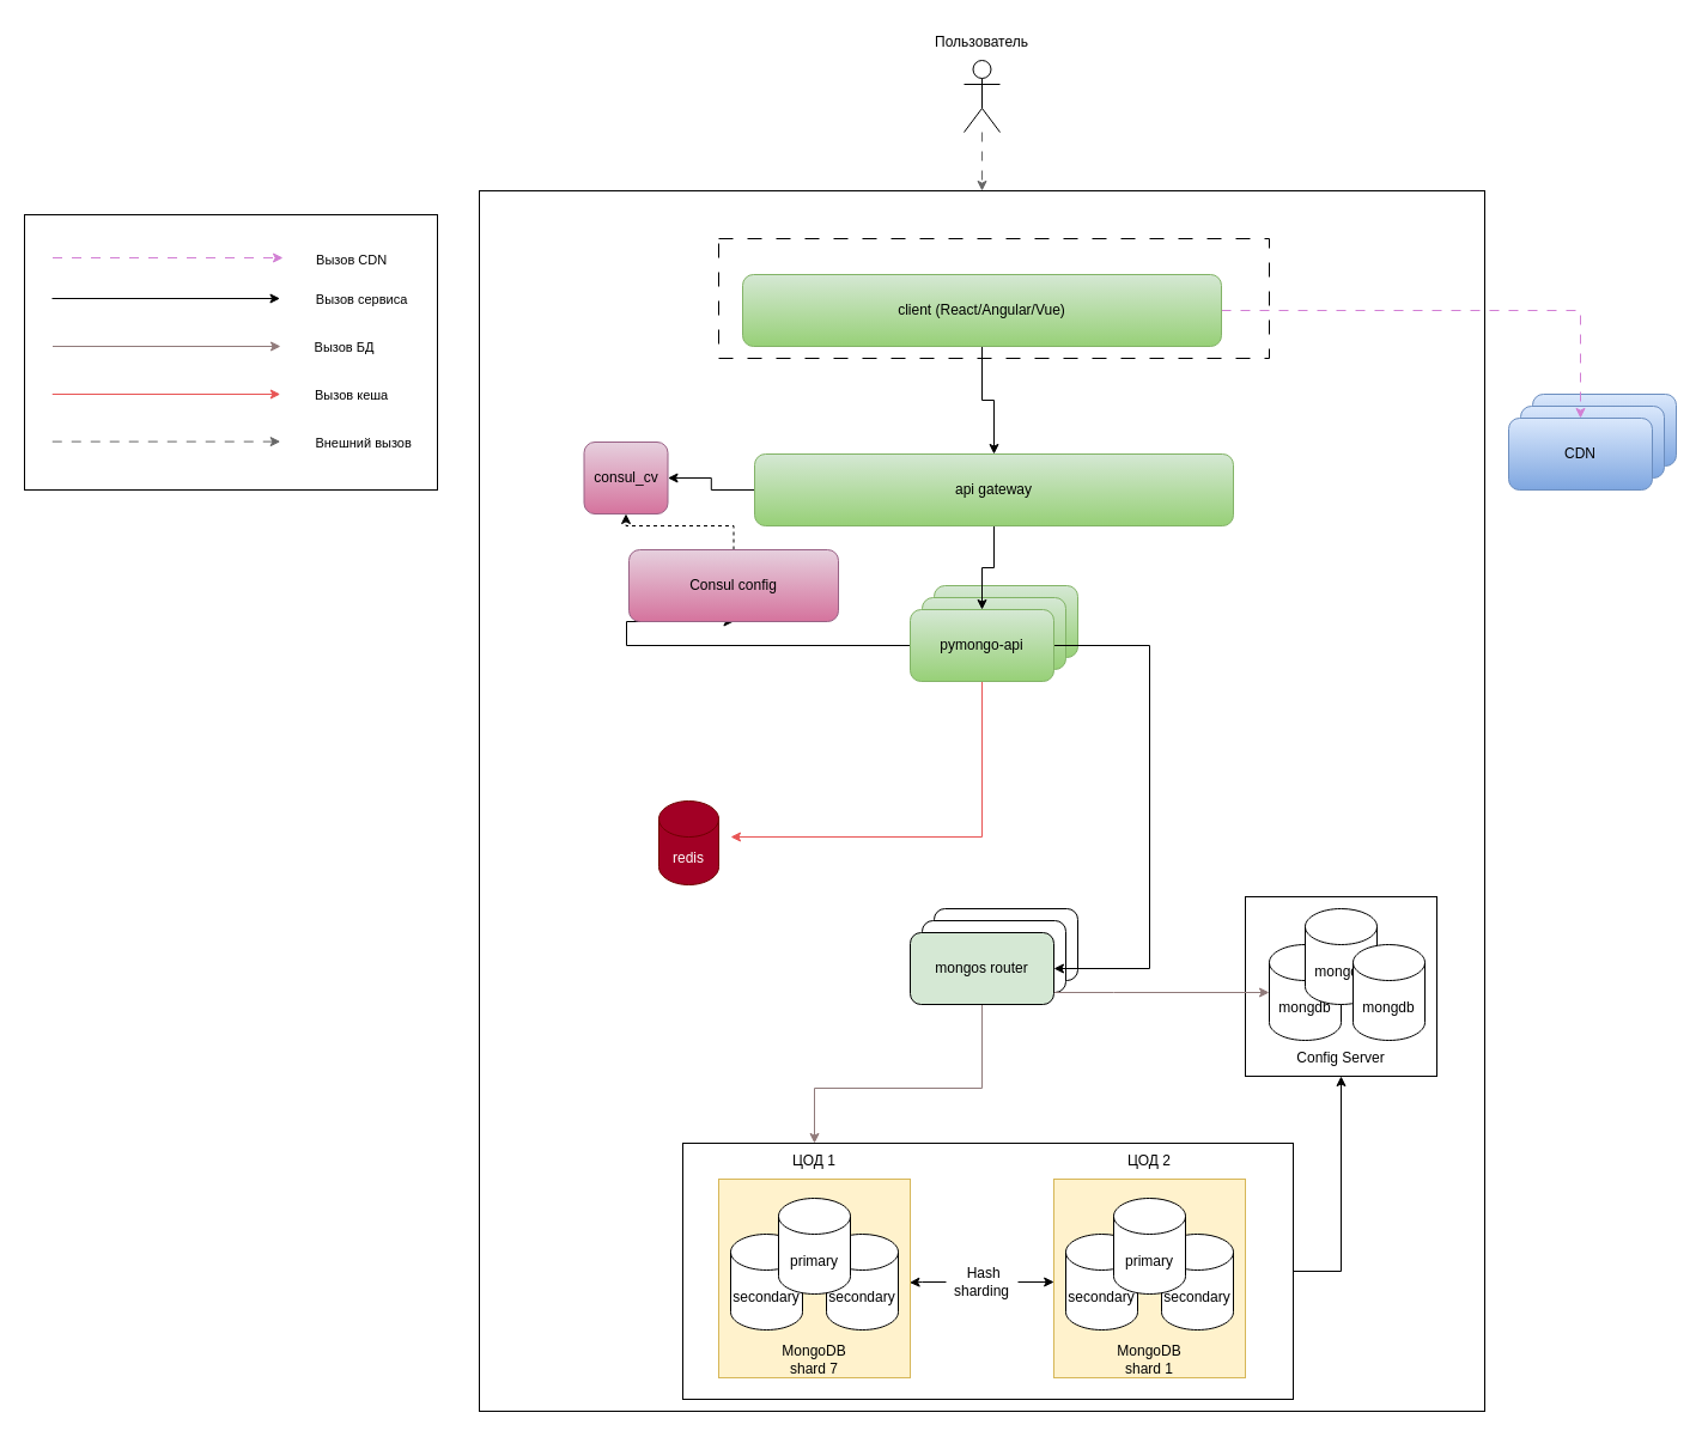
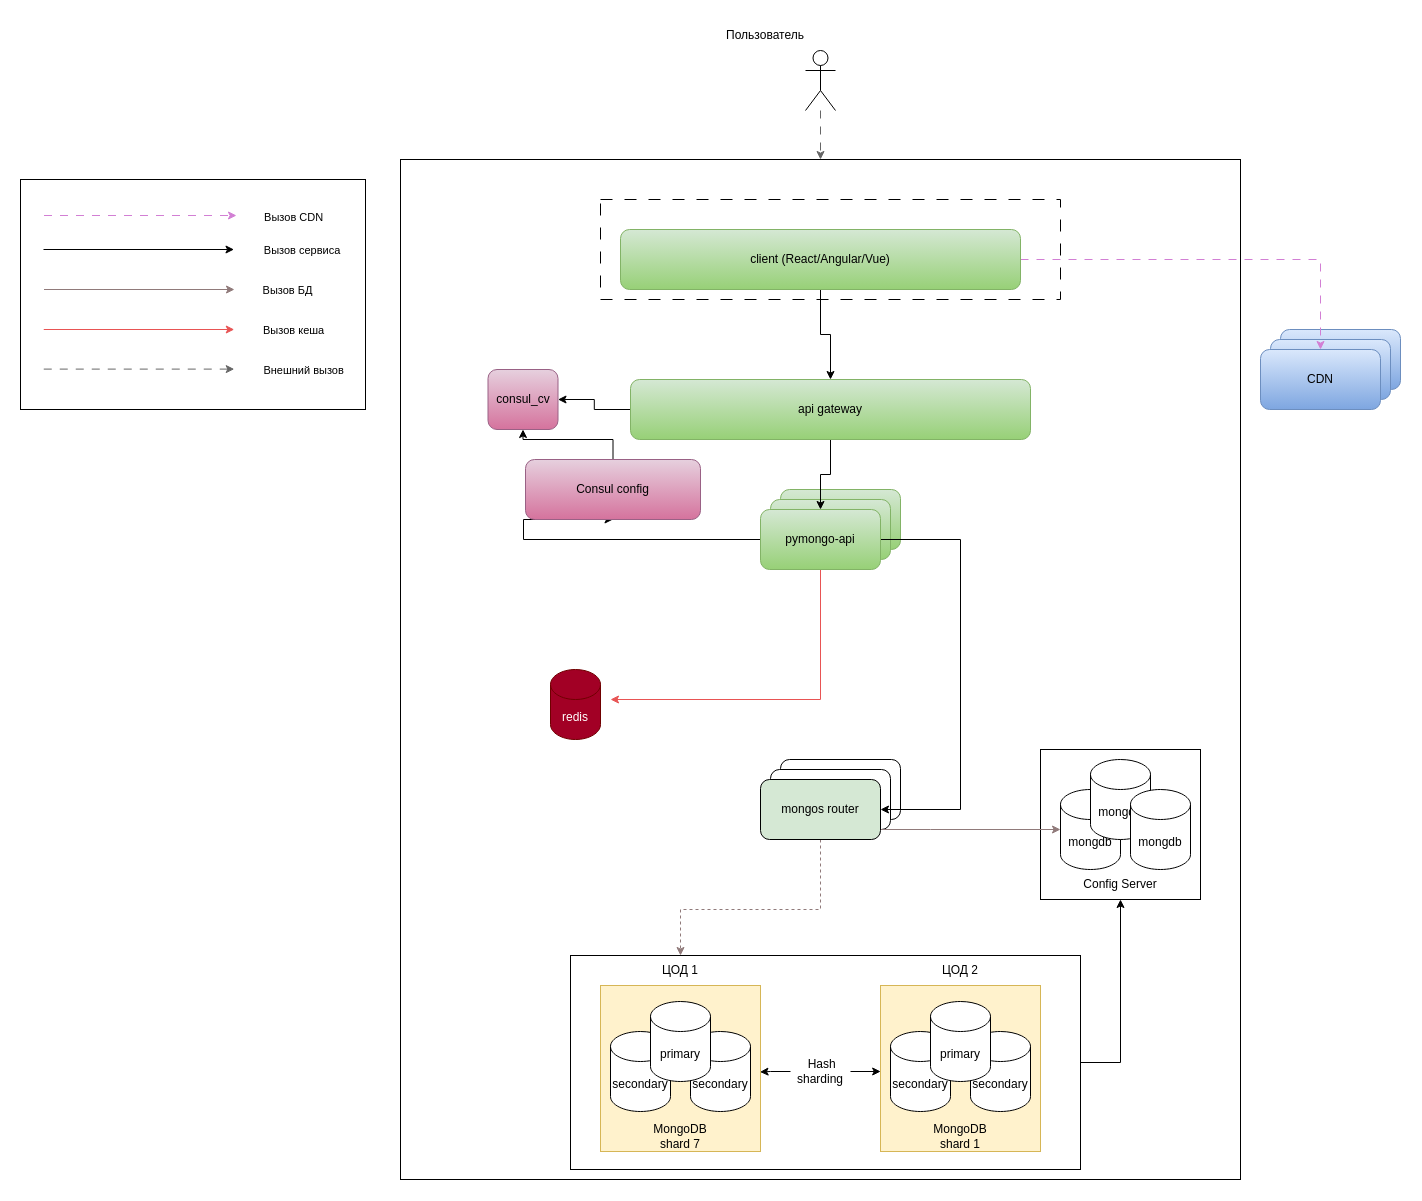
- <mxCell id="45" value="Пользователь" style="text;html=1;align=center;verticalAlign=middle;whiteSpace=wrap;rounded=0;" parent="1" vertex="1"><mxGeometry x="790" y="20" width="60" height="30" as="geometry" /></mxCell>
+ <mxCell id="45" value="Пользователь" style="text;html=1;align=center;verticalAlign=middle;whiteSpace=wrap;rounded=0;" parent="1" vertex="1"><mxGeometry x="735" y="20" width="60" height="30" as="geometry" /></mxCell>
- <mxCell id="27" style="edgeStyle=orthogonalEdgeStyle;rounded=0;orthogonalLoop=1;jettySize=auto;html=1;entryX=0.5;entryY=1;entryDx=0;entryDy=0;dashed=1;" parent="1" source="28" target="40" edge="1"><mxGeometry relative="1" as="geometry" /></mxCell>
+ <mxCell id="27" style="edgeStyle=orthogonalEdgeStyle;rounded=0;orthogonalLoop=1;jettySize=auto;html=1;entryX=0.5;entryY=1;entryDx=0;entryDy=0;" parent="1" source="28" target="40" edge="1"><mxGeometry relative="1" as="geometry" /></mxCell>
- <mxCell id="57" style="edgeStyle=orthogonalEdgeStyle;rounded=0;orthogonalLoop=1;jettySize=auto;html=1;entryX=0.5;entryY=0;entryDx=0;entryDy=0;strokeColor=#907A7A;" parent="1" source="59" target="41" edge="1"><mxGeometry relative="1" as="geometry"><Array as="points"><mxPoint x="820" y="909" /><mxPoint x="680" y="909" /></Array></mxGeometry></mxCell>
+ <mxCell id="57" style="edgeStyle=orthogonalEdgeStyle;rounded=0;orthogonalLoop=1;jettySize=auto;html=1;entryX=0.5;entryY=0;entryDx=0;entryDy=0;strokeColor=#907A7A;dashed=1;" parent="1" source="59" target="41" edge="1"><mxGeometry relative="1" as="geometry"><Array as="points"><mxPoint x="820" y="909" /><mxPoint x="680" y="909" /></Array></mxGeometry></mxCell>
